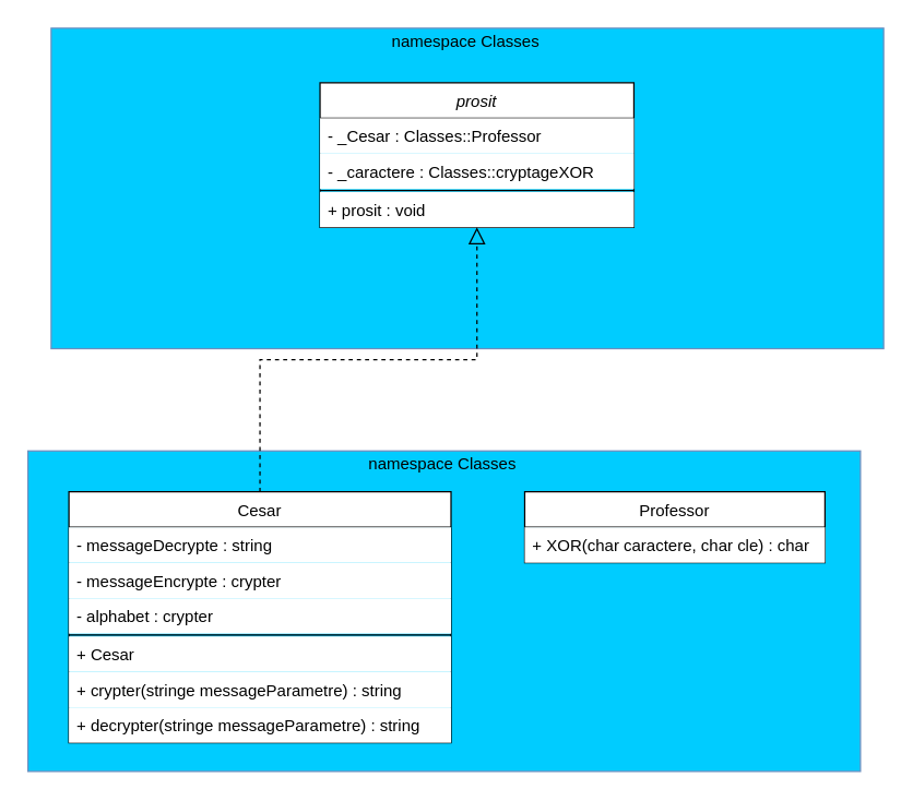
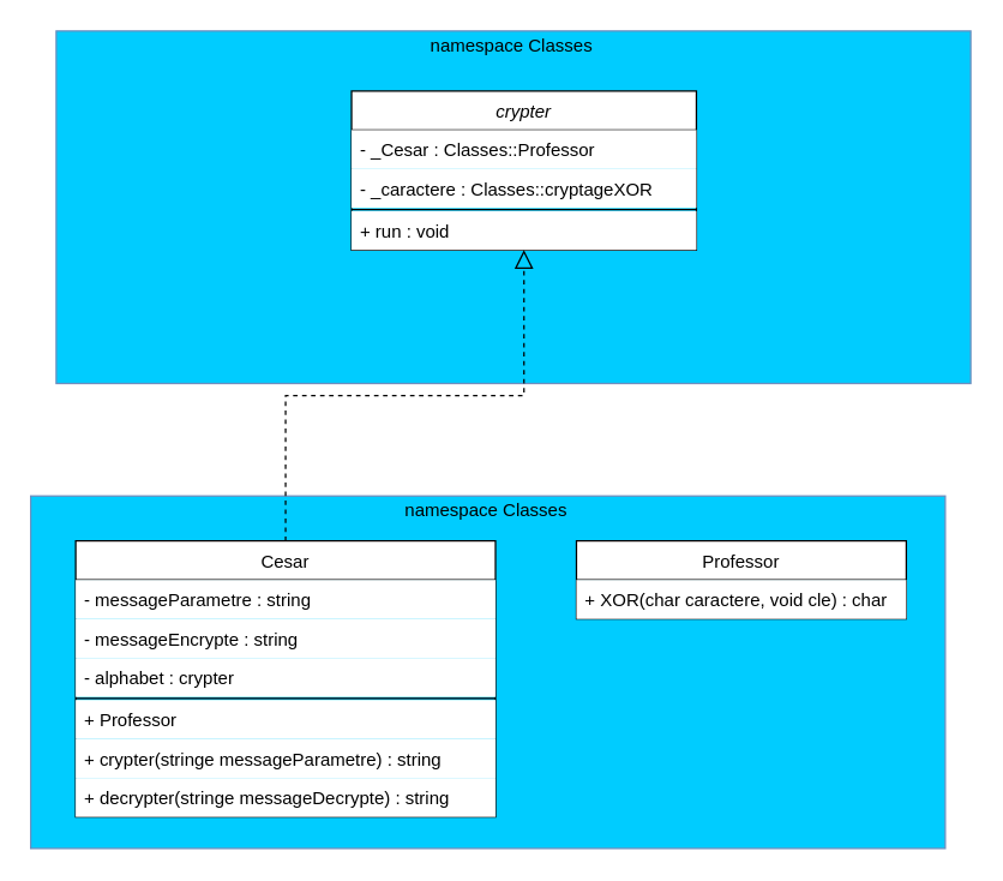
- <mxCell id="5" value="prosit" style="swimlane;fontStyle=2;align=center;verticalAlign=top;childLayout=stackLayout;horizontal=1;startSize=26;horizontalStack=0;resizeParent=1;resizeLast=0;collapsible=1;marginBottom=0;rounded=0;shadow=0;strokeWidth=1;" parent="1" vertex="1"><mxGeometry x="234" y="60" width="230" height="106" as="geometry"><mxRectangle x="230" y="140" width="160" height="26" as="alternateBounds" /></mxGeometry></mxCell>
+ <mxCell id="5" value="crypter" style="swimlane;fontStyle=2;align=center;verticalAlign=top;childLayout=stackLayout;horizontal=1;startSize=26;horizontalStack=0;resizeParent=1;resizeLast=0;collapsible=1;marginBottom=0;rounded=0;shadow=0;strokeWidth=1;" parent="1" vertex="1"><mxGeometry x="234" y="60" width="230" height="106" as="geometry"><mxRectangle x="230" y="140" width="160" height="26" as="alternateBounds" /></mxGeometry></mxCell>
- <mxCell id="9" value="+ prosit : void" style="text;align=left;verticalAlign=top;spacingLeft=4;spacingRight=4;overflow=hidden;rotatable=0;points=[[0,0.5],[1,0.5]];portConstraint=eastwest;fillColor=default;" parent="5" vertex="1"><mxGeometry y="80" width="230" height="26" as="geometry" /></mxCell>
+ <mxCell id="9" value="+ run : void" style="text;align=left;verticalAlign=top;spacingLeft=4;spacingRight=4;overflow=hidden;rotatable=0;points=[[0,0.5],[1,0.5]];portConstraint=eastwest;fillColor=default;" parent="5" vertex="1"><mxGeometry y="80" width="230" height="26" as="geometry" /></mxCell>
- <mxCell id="11" value="- messageDecrypte : string" style="text;align=left;verticalAlign=top;spacingLeft=4;spacingRight=4;overflow=hidden;rotatable=0;points=[[0,0.5],[1,0.5]];portConstraint=eastwest;fillColor=default;" parent="10" vertex="1"><mxGeometry y="26" width="280" height="26" as="geometry" /></mxCell>
+ <mxCell id="11" value="- messageParametre : string" style="text;align=left;verticalAlign=top;spacingLeft=4;spacingRight=4;overflow=hidden;rotatable=0;points=[[0,0.5],[1,0.5]];portConstraint=eastwest;fillColor=default;" parent="10" vertex="1"><mxGeometry y="26" width="280" height="26" as="geometry" /></mxCell>
- <mxCell id="20" value="+ XOR(char caractere, char cle) : char" style="text;align=left;verticalAlign=top;spacingLeft=4;spacingRight=4;overflow=hidden;rotatable=0;points=[[0,0.5],[1,0.5]];portConstraint=eastwest;fillColor=default;" parent="19" vertex="1"><mxGeometry y="26" width="220" height="26" as="geometry" /></mxCell>
+ <mxCell id="20" value="+ XOR(char caractere, void cle) : char" style="text;align=left;verticalAlign=top;spacingLeft=4;spacingRight=4;overflow=hidden;rotatable=0;points=[[0,0.5],[1,0.5]];portConstraint=eastwest;fillColor=default;" parent="19" vertex="1"><mxGeometry y="26" width="220" height="26" as="geometry" /></mxCell>
- <mxCell id="12" value="- messageEncrypte : crypter" style="text;align=left;verticalAlign=top;spacingLeft=4;spacingRight=4;overflow=hidden;rotatable=0;points=[[0,0.5],[1,0.5]];portConstraint=eastwest;rounded=0;shadow=0;html=0;fillColor=default;" vertex="1" parent="10"><mxGeometry y="52" width="280" height="26" as="geometry" /></mxCell>
+ <mxCell id="12" value="- messageEncrypte : string" style="text;align=left;verticalAlign=top;spacingLeft=4;spacingRight=4;overflow=hidden;rotatable=0;points=[[0,0.5],[1,0.5]];portConstraint=eastwest;rounded=0;shadow=0;html=0;fillColor=default;" vertex="1" parent="10"><mxGeometry y="52" width="280" height="26" as="geometry" /></mxCell>
- <mxCell id="15" value="+ Cesar" style="text;align=left;verticalAlign=top;spacingLeft=4;spacingRight=4;overflow=hidden;rotatable=0;points=[[0,0.5],[1,0.5]];portConstraint=eastwest;fontStyle=0;fillColor=default;" parent="10" vertex="1"><mxGeometry y="106" width="280" height="26" as="geometry" /></mxCell>
+ <mxCell id="15" value="+ Professor" style="text;align=left;verticalAlign=top;spacingLeft=4;spacingRight=4;overflow=hidden;rotatable=0;points=[[0,0.5],[1,0.5]];portConstraint=eastwest;fontStyle=0;fillColor=default;" parent="10" vertex="1"><mxGeometry y="106" width="280" height="26" as="geometry" /></mxCell>
- <mxCell id="17" value="+ decrypter(stringe messageParametre) : string" style="text;align=left;verticalAlign=top;spacingLeft=4;spacingRight=4;overflow=hidden;rotatable=0;points=[[0,0.5],[1,0.5]];portConstraint=eastwest;fillColor=default;" vertex="1" parent="10"><mxGeometry y="158" width="280" height="26" as="geometry" /></mxCell>
+ <mxCell id="17" value="+ decrypter(stringe messageDecrypte) : string" style="text;align=left;verticalAlign=top;spacingLeft=4;spacingRight=4;overflow=hidden;rotatable=0;points=[[0,0.5],[1,0.5]];portConstraint=eastwest;fillColor=default;" vertex="1" parent="10"><mxGeometry y="158" width="280" height="26" as="geometry" /></mxCell>
